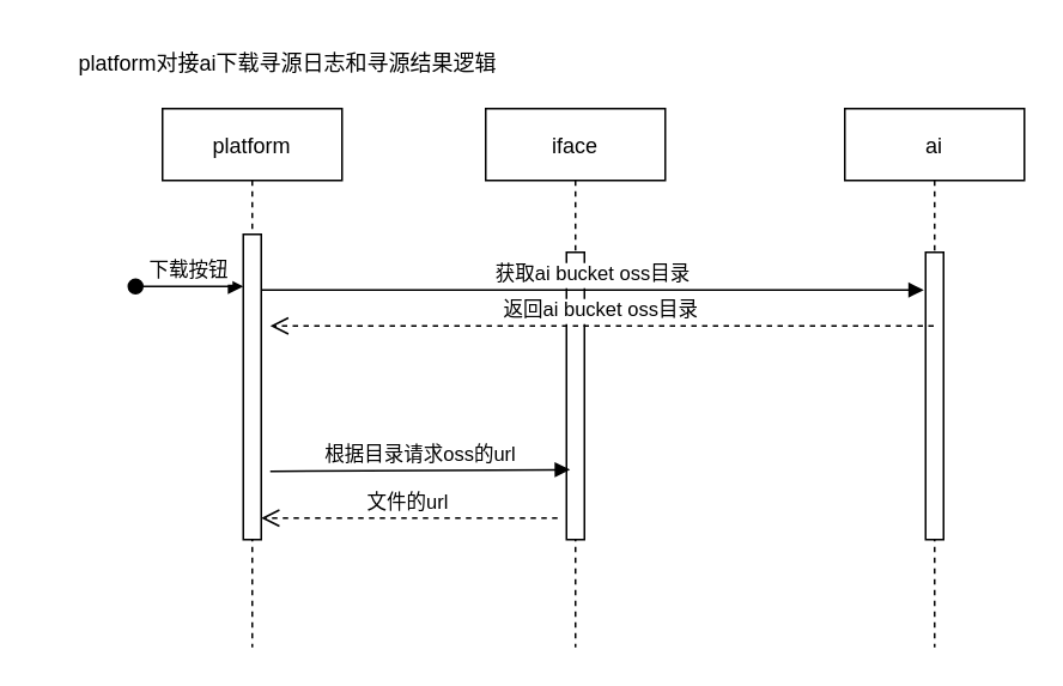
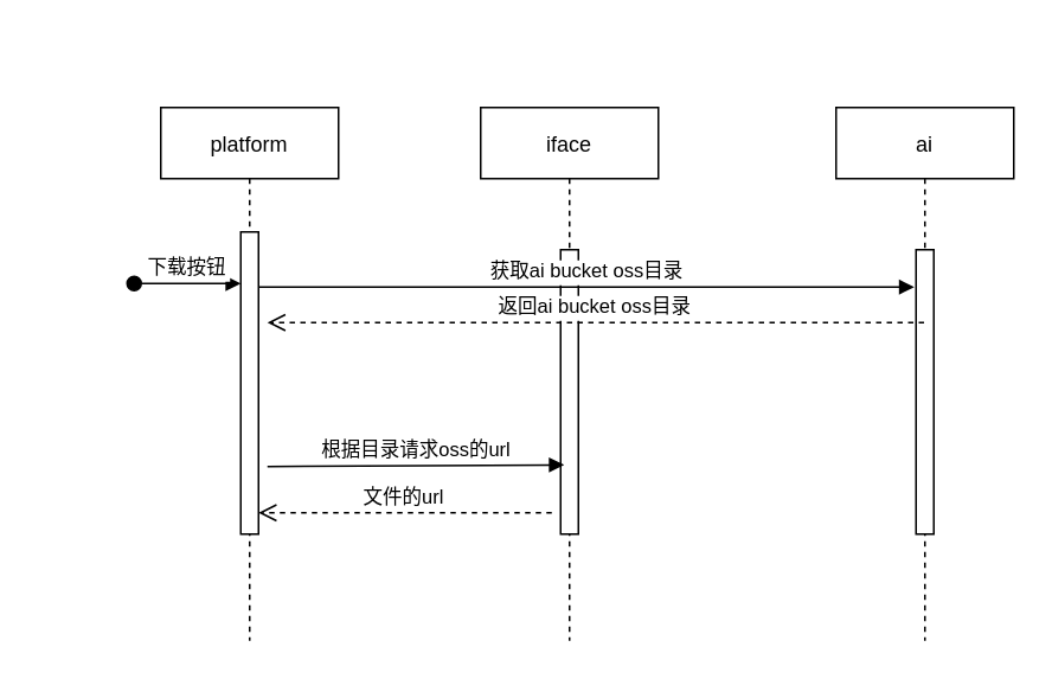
- <mxCell id="13" value="platform对接ai下载寻源日志和寻源结果逻辑" style="text;html=1;strokeColor=none;fillColor=none;align=center;verticalAlign=middle;whiteSpace=wrap;rounded=0;" vertex="1" parent="1"><mxGeometry x="20" y="20" width="280" height="30" as="geometry" /></mxCell>
